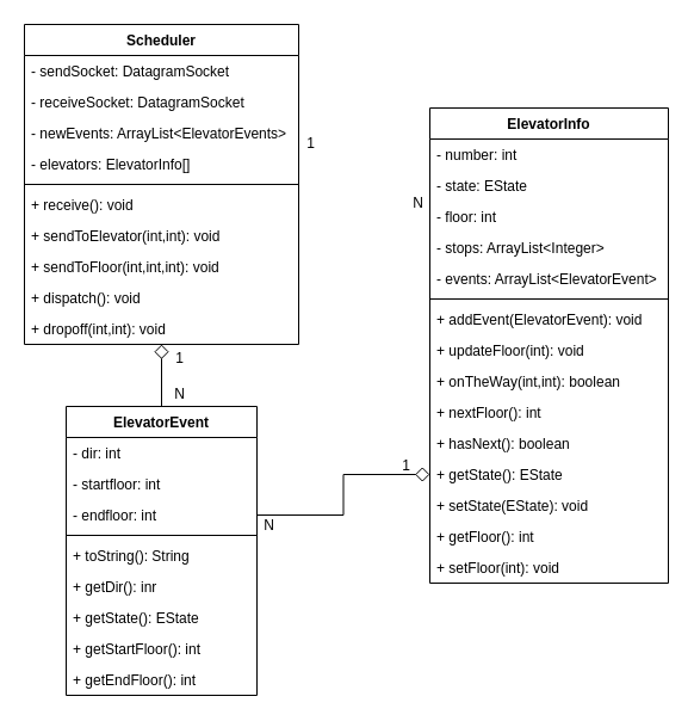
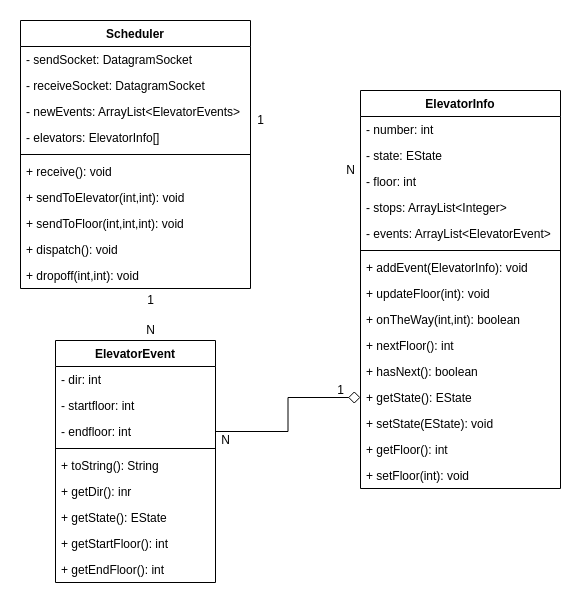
- <mxCell id="31" value="+ addEvent(ElevatorEvent): void" style="text;strokeColor=none;fillColor=none;align=left;verticalAlign=top;spacingLeft=4;spacingRight=4;overflow=hidden;rotatable=0;points=[[0,0.5],[1,0.5]];portConstraint=eastwest;" vertex="1" parent="24"><mxGeometry y="164" width="200" height="26" as="geometry" /></mxCell>
+ <mxCell id="31" value="+ addEvent(ElevatorInfo): void" style="text;strokeColor=none;fillColor=none;align=left;verticalAlign=top;spacingLeft=4;spacingRight=4;overflow=hidden;rotatable=0;points=[[0,0.5],[1,0.5]];portConstraint=eastwest;" vertex="1" parent="24"><mxGeometry y="164" width="200" height="26" as="geometry" /></mxCell>
- <mxCell id="13" style="edgeStyle=orthogonalEdgeStyle;rounded=0;orthogonalLoop=1;jettySize=auto;html=1;exitX=0.5;exitY=0;exitDx=0;exitDy=0;endSize=10;endArrow=diamond;endFill=0;" edge="1" parent="1" source="14" target="2"><mxGeometry relative="1" as="geometry" /></mxCell>
